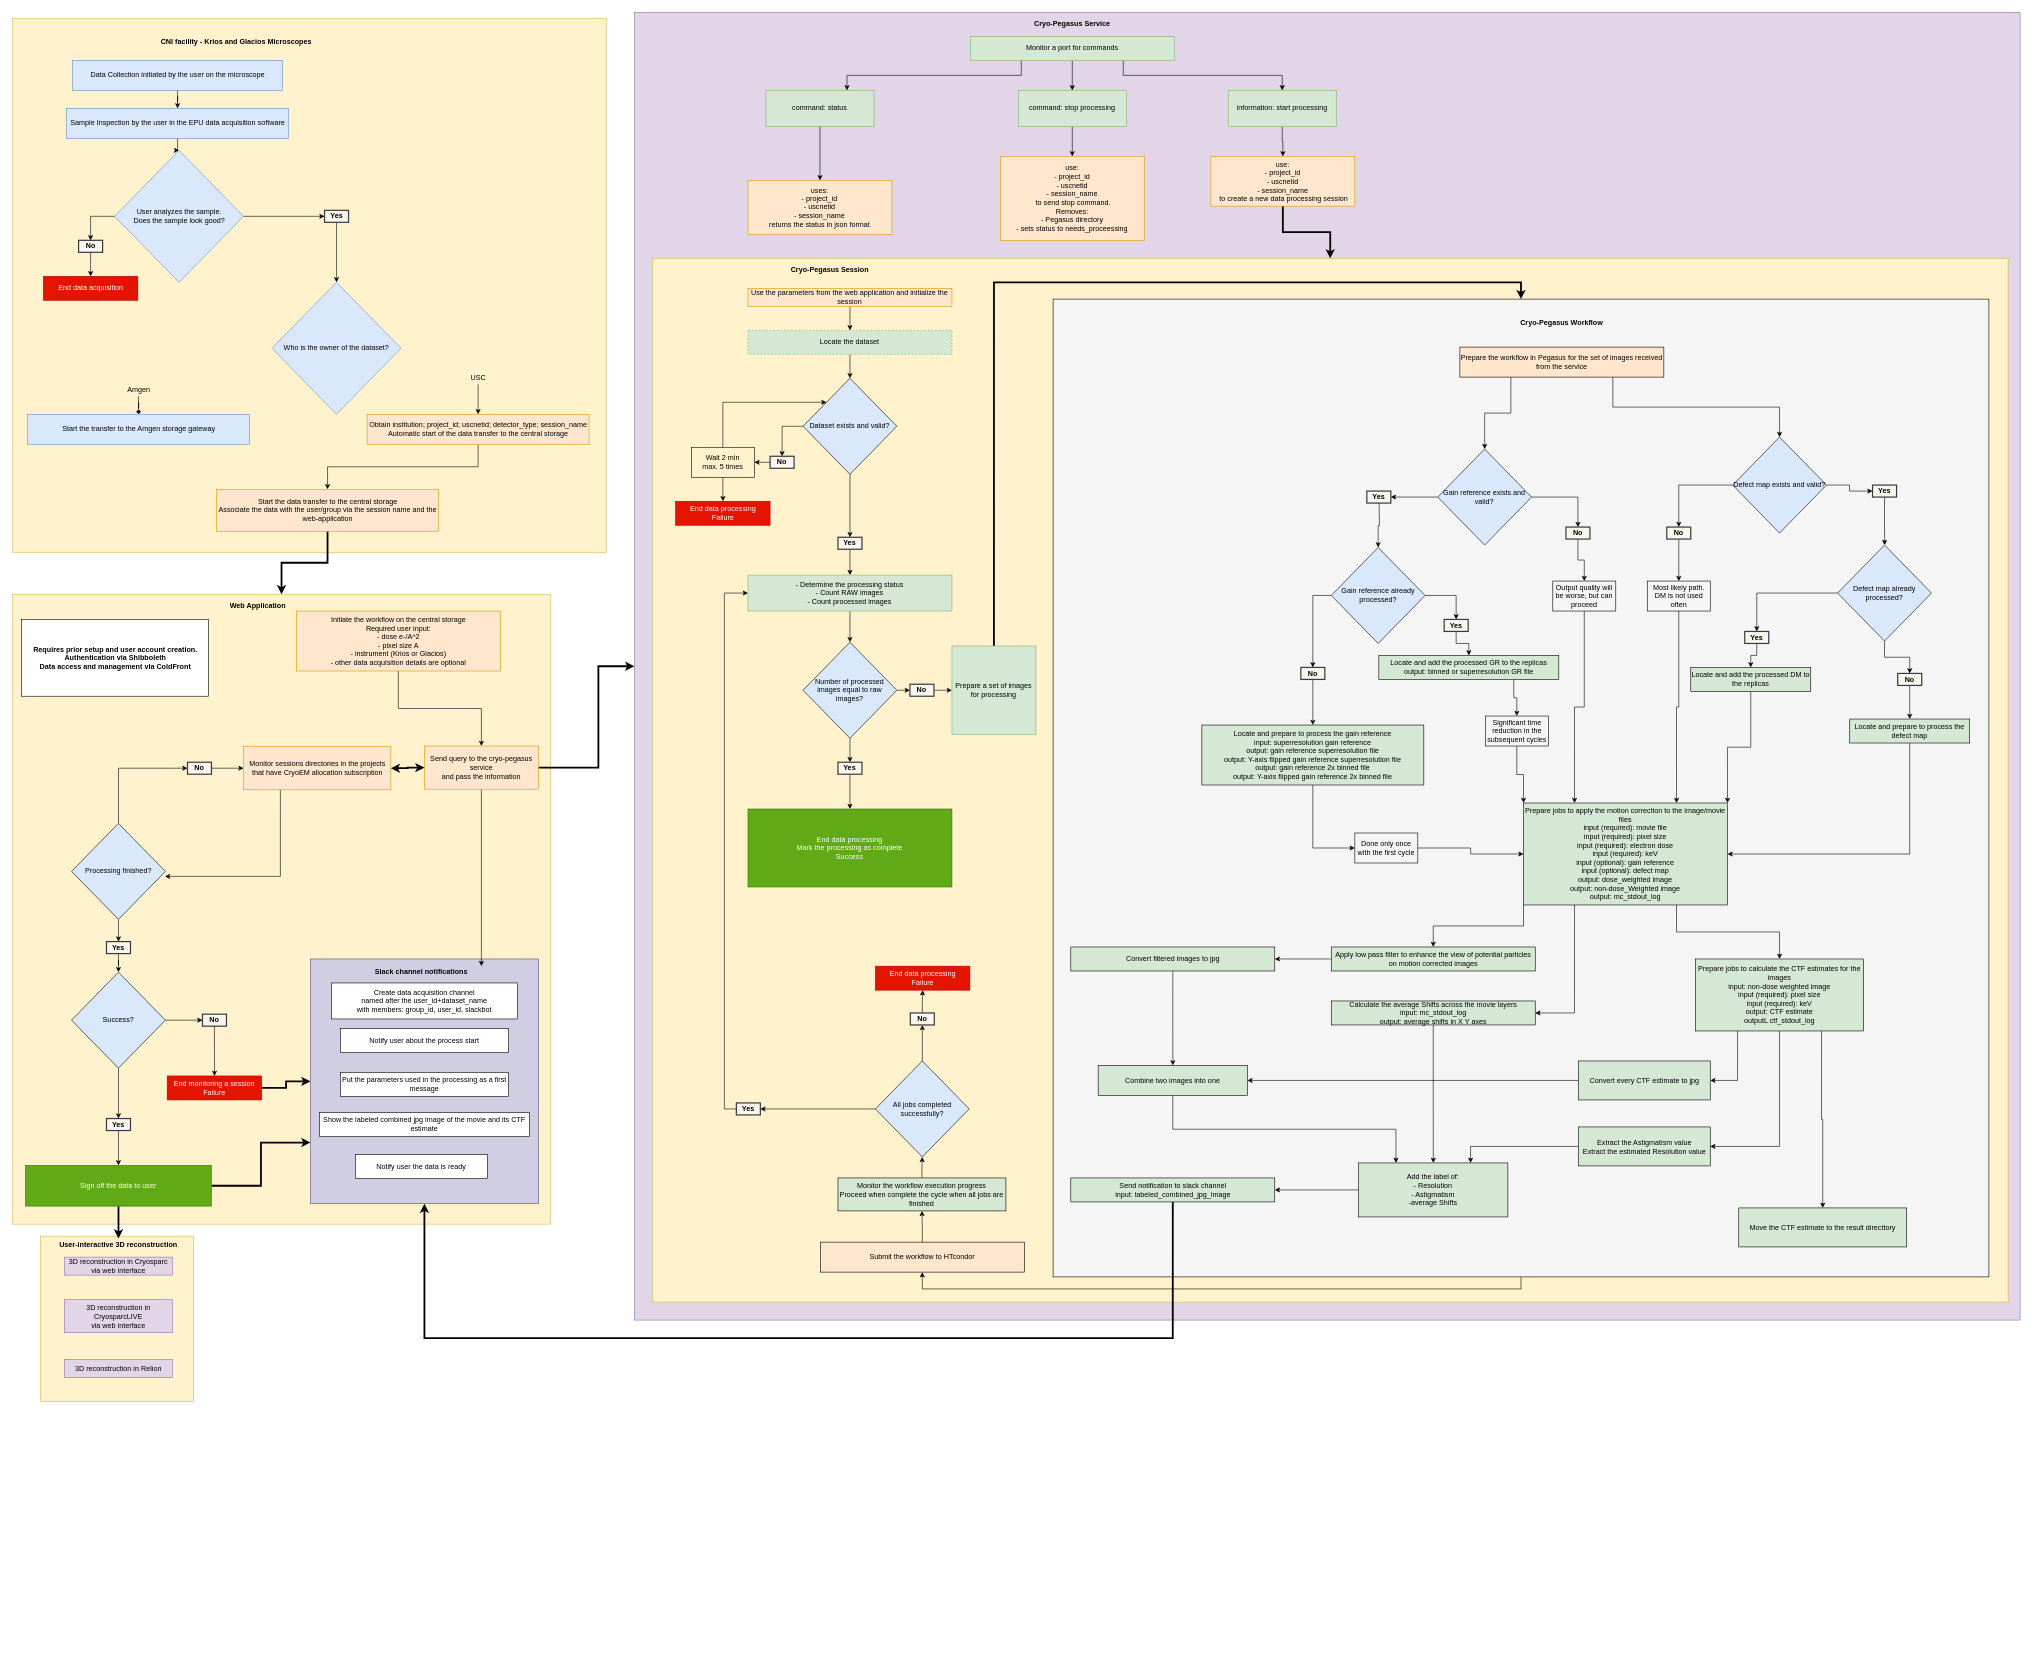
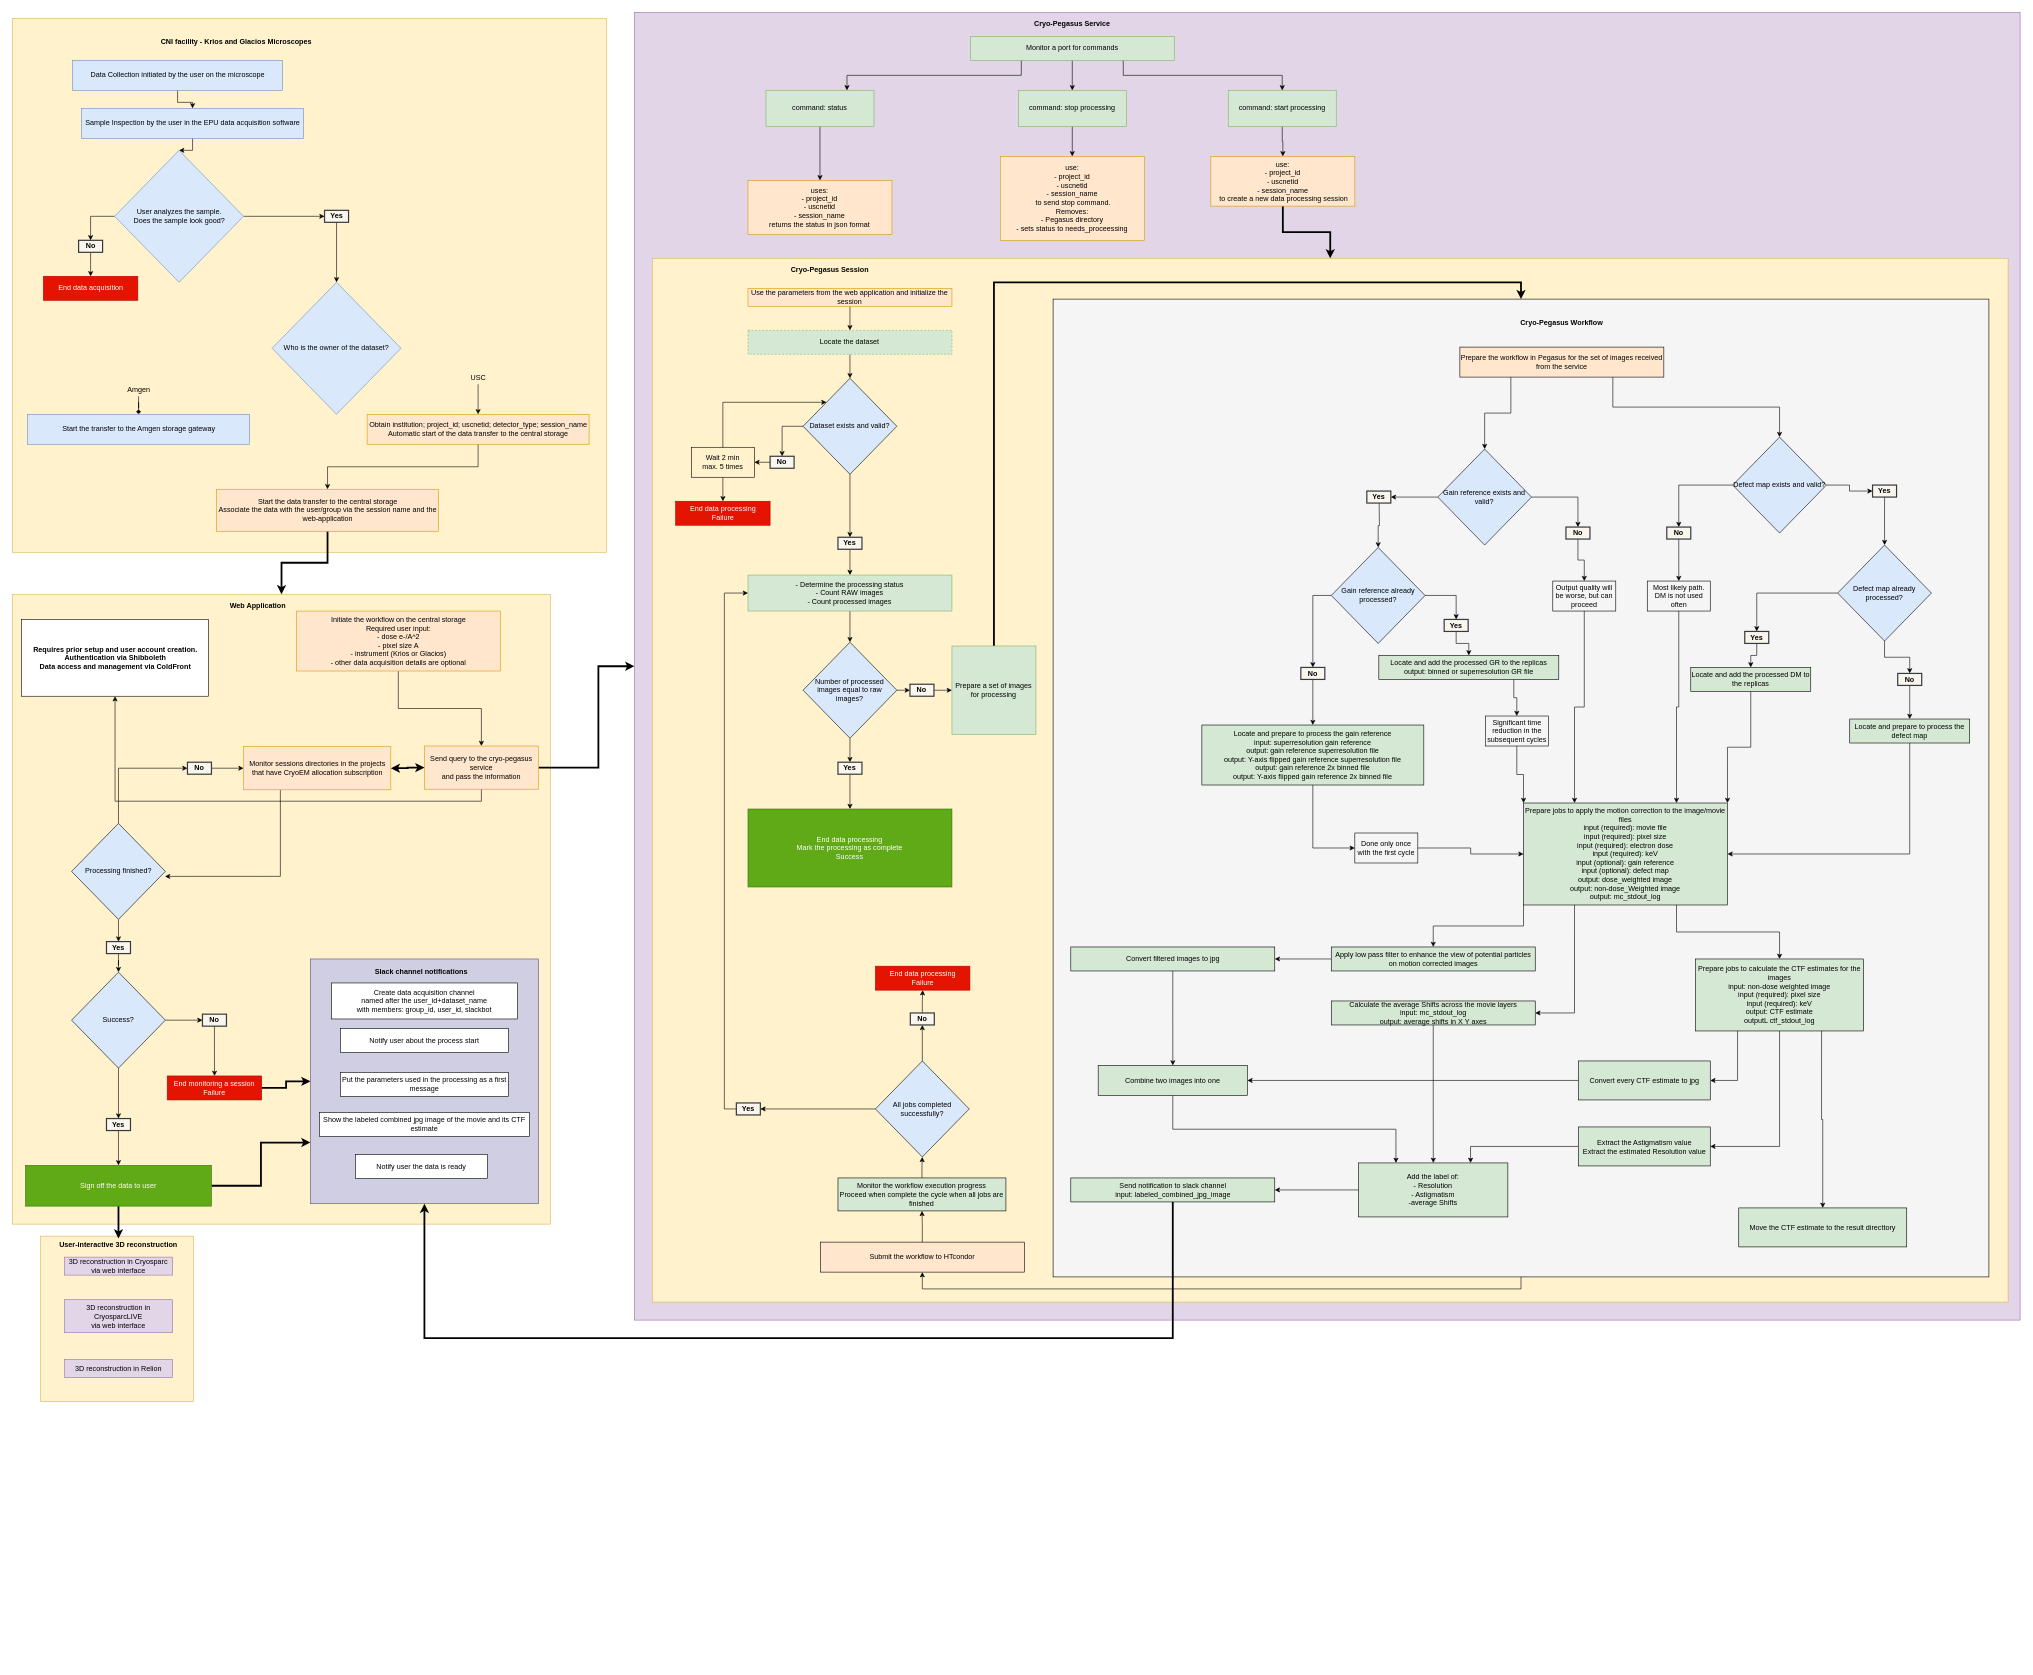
- <mxCell id="172" value="information: start processing" style="rounded=0;whiteSpace=wrap;html=1;fillColor=#d5e8d4;strokeColor=#82b366;fontColor=default;" parent="1" vertex="1"><mxGeometry x="2047" y="150" width="180" height="60" as="geometry" /></mxCell>
+ <mxCell id="172" value="command: start processing" style="rounded=0;whiteSpace=wrap;html=1;fillColor=#d5e8d4;strokeColor=#82b366;fontColor=default;" parent="1" vertex="1"><mxGeometry x="2047" y="150" width="180" height="60" as="geometry" /></mxCell>
- <mxCell id="13" value="Sample Inspection by the user in the EPU data acquisition software" style="rounded=0;whiteSpace=wrap;html=1;fillColor=#dae8fc;strokeColor=#6c8ebf;fontColor=default;" parent="1" vertex="1"><mxGeometry x="110.5" y="180" width="370" height="50" as="geometry" /></mxCell>
+ <mxCell id="13" value="Sample Inspection by the user in the EPU data acquisition software" style="rounded=0;whiteSpace=wrap;html=1;fillColor=#dae8fc;strokeColor=#6c8ebf;fontColor=default;" parent="1" vertex="1"><mxGeometry x="135.5" y="180" width="370" height="50" as="geometry" /></mxCell>
- <mxCell id="186" style="edgeStyle=orthogonalEdgeStyle;rounded=0;orthogonalLoop=1;jettySize=auto;html=1;exitX=0.5;exitY=1;exitDx=0;exitDy=0;entryX=1;entryY=0;entryDx=0;entryDy=0;labelBackgroundColor=default;fontColor=default;strokeColor=default;" parent="1" source="188" target="57" edge="1"><mxGeometry relative="1" as="geometry" /></mxCell>
+ <mxCell id="186" style="edgeStyle=orthogonalEdgeStyle;rounded=0;orthogonalLoop=1;jettySize=auto;html=1;exitX=0.5;exitY=1;exitDx=0;exitDy=0;labelBackgroundColor=default;fontColor=default;strokeColor=default;" parent="1" source="188" target="52" edge="1"><mxGeometry relative="1" as="geometry" /></mxCell>
